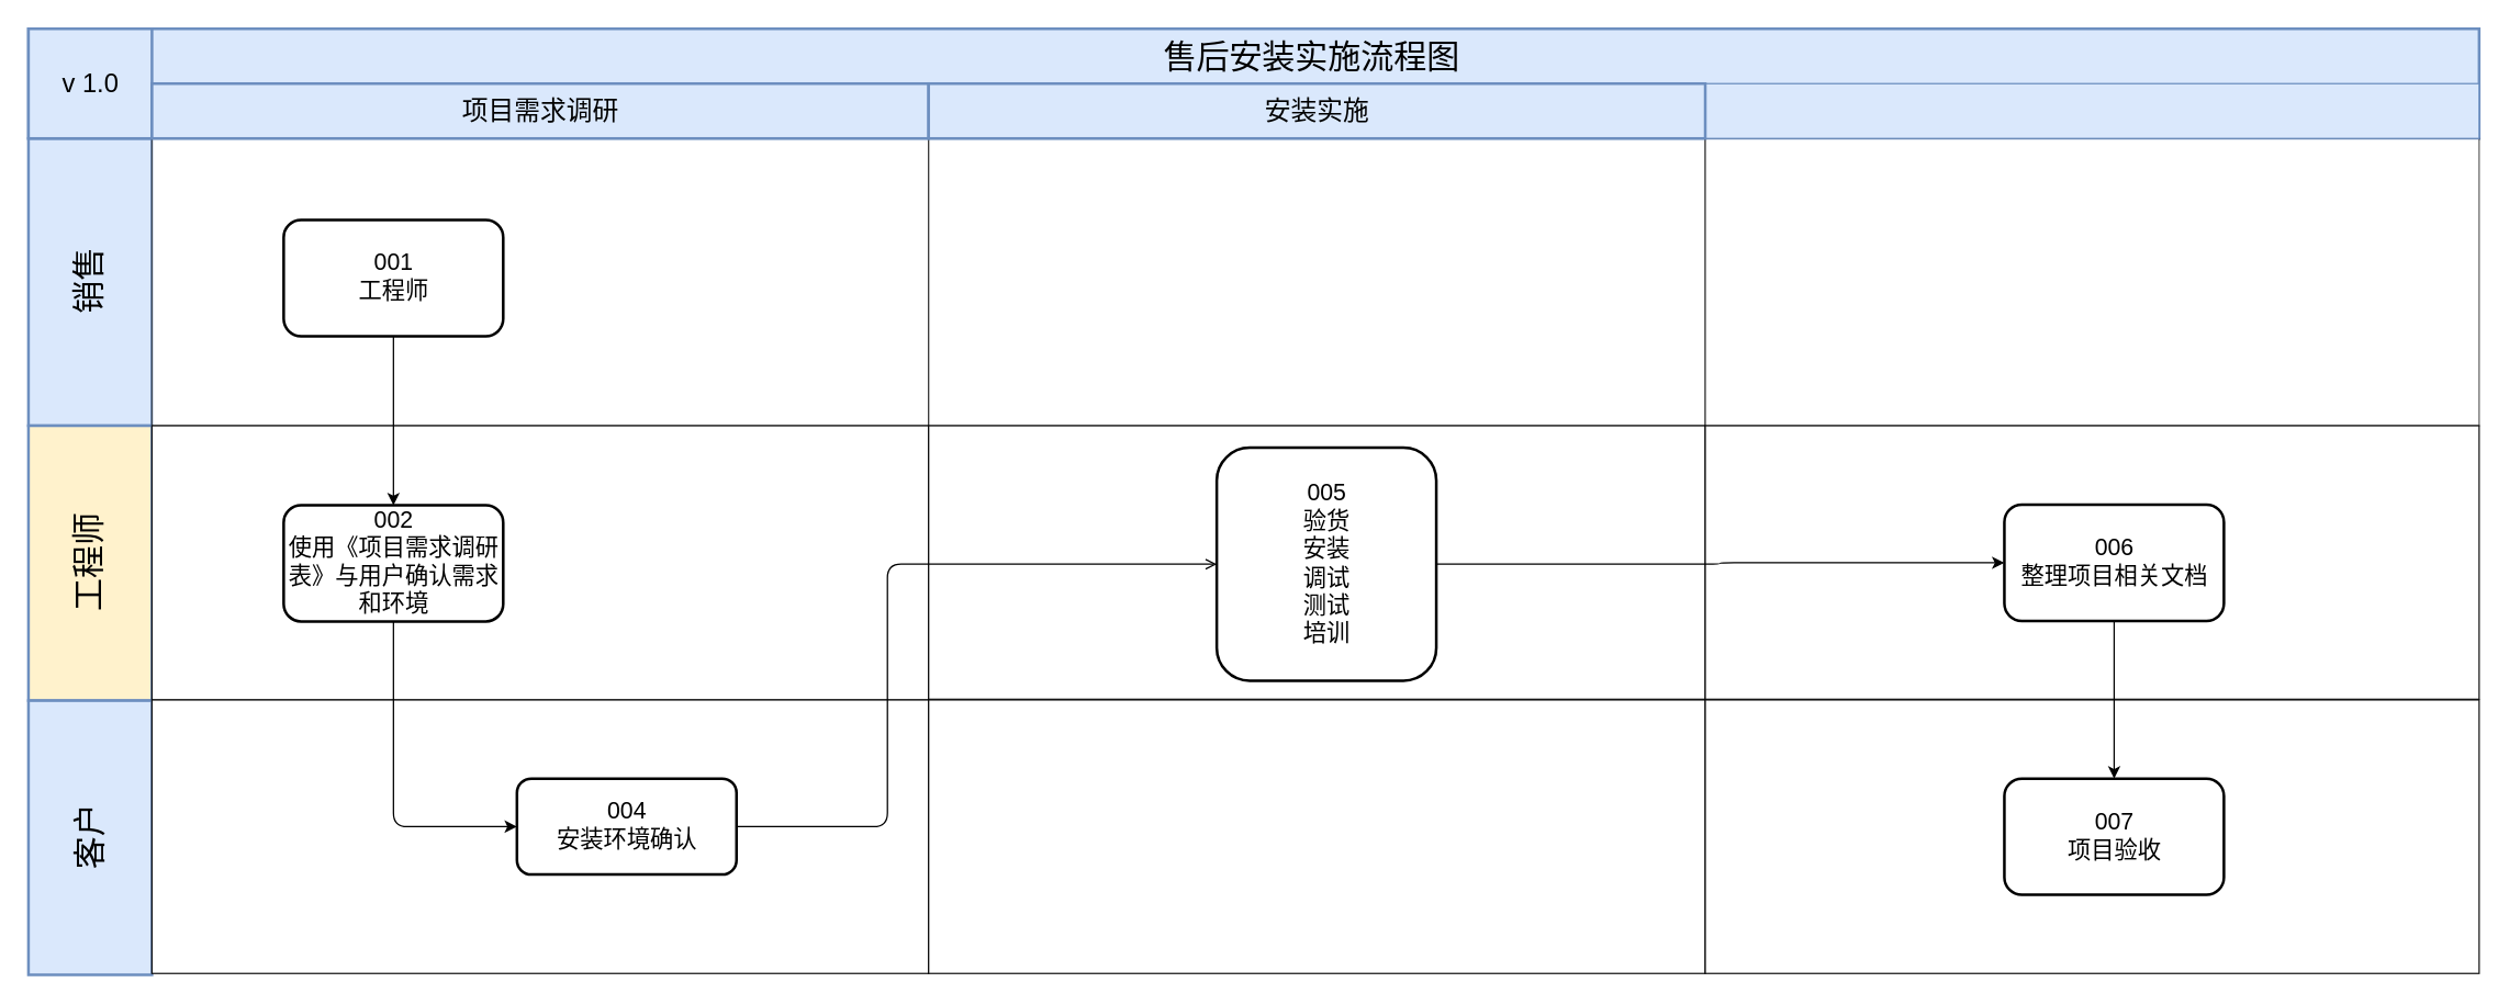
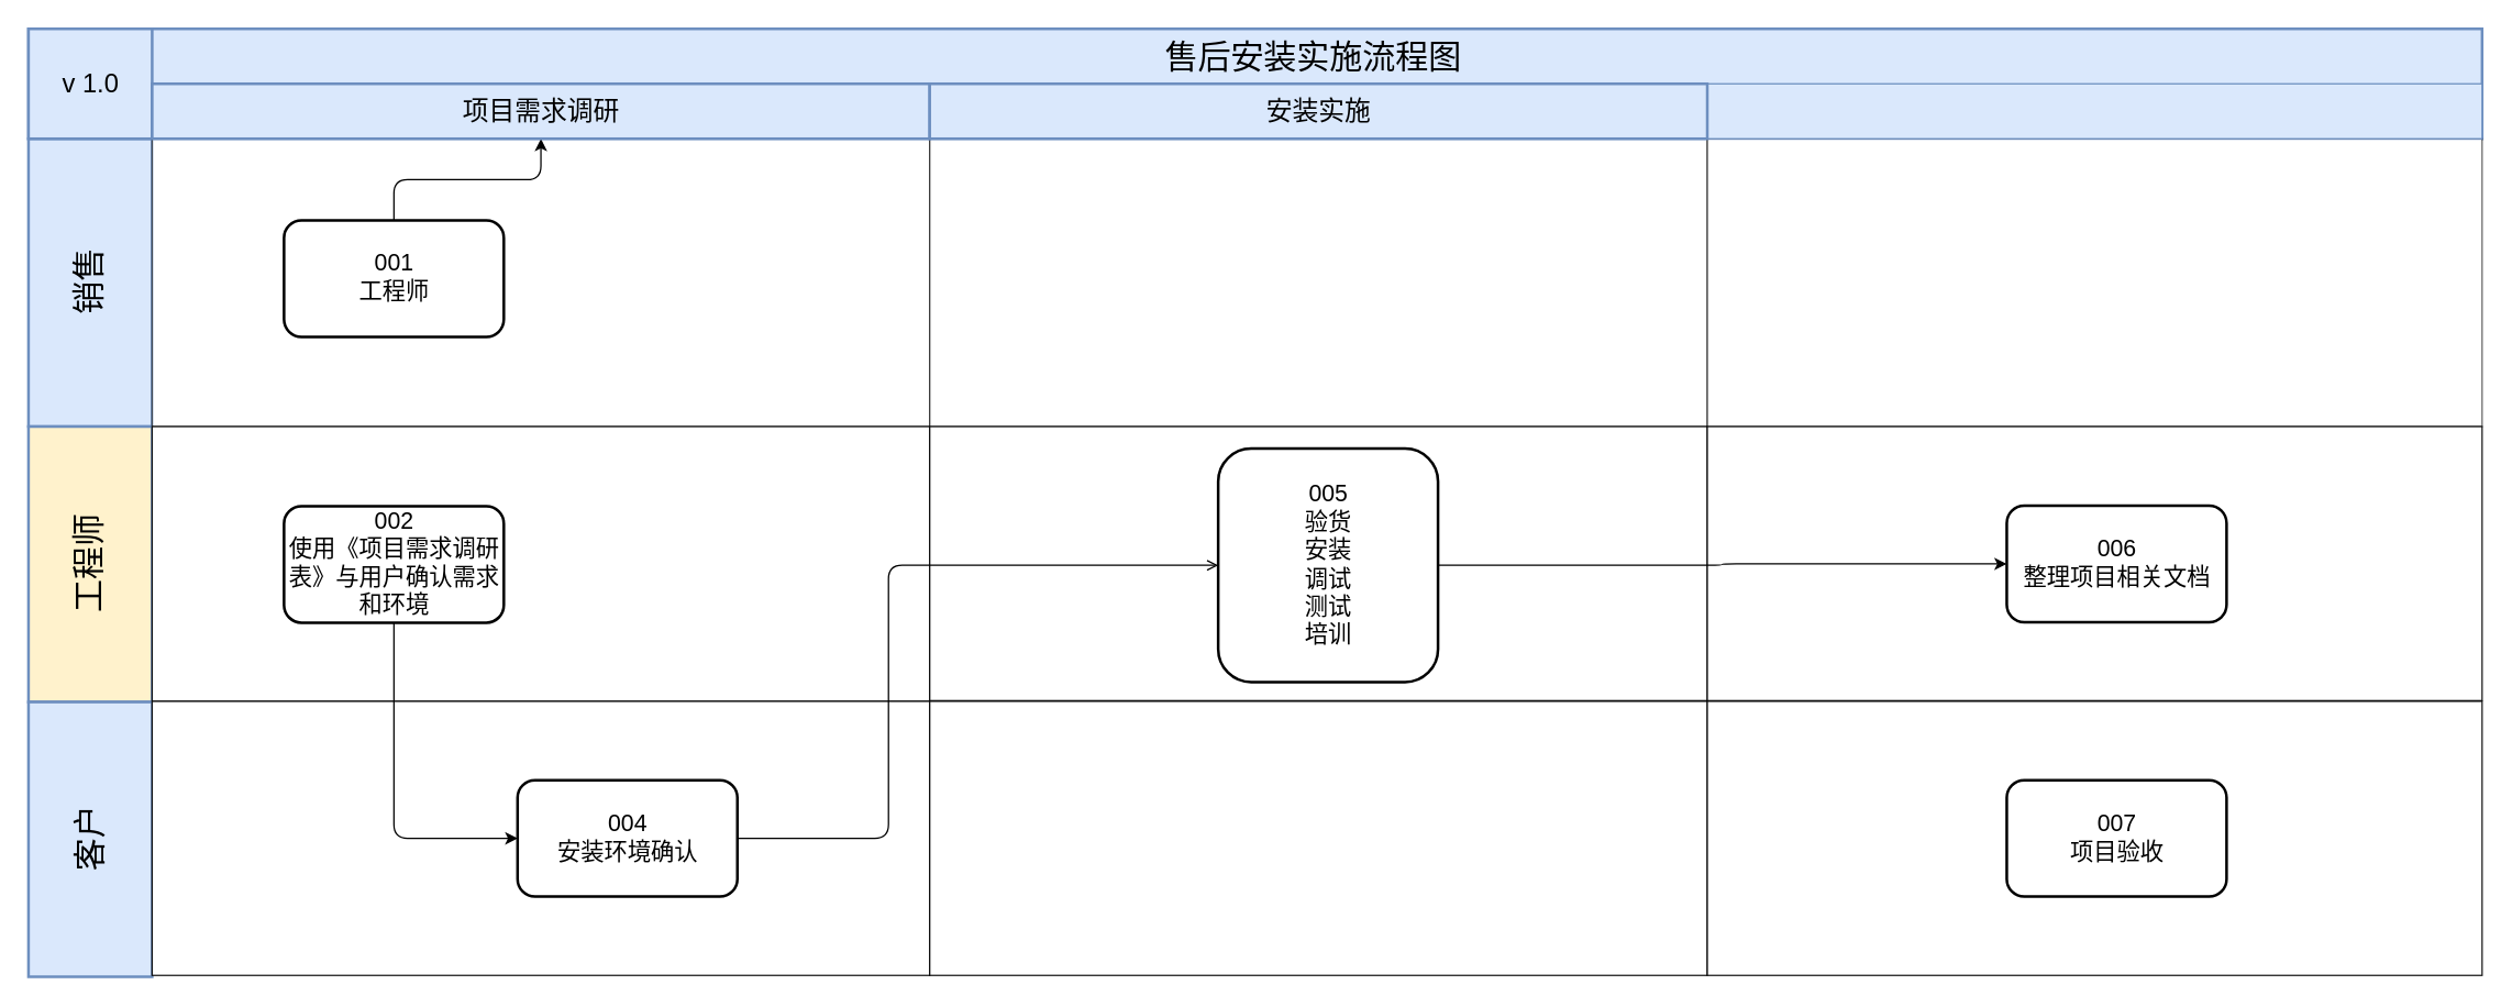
- <mxCell id="16" value="" style="edgeStyle=orthogonalEdgeStyle;curved=0;rounded=1;sketch=0;orthogonalLoop=1;jettySize=auto;html=1;fontSize=17;strokeWidth=1;" parent="1" source="17" target="21" edge="1"><mxGeometry relative="1" as="geometry" /></mxCell>
+ <mxCell id="16" value="" style="edgeStyle=orthogonalEdgeStyle;curved=0;rounded=1;sketch=0;orthogonalLoop=1;jettySize=auto;html=1;fontSize=17;strokeWidth=1;" parent="1" source="17" target="19" edge="1"><mxGeometry relative="1" as="geometry" /></mxCell>
- <mxCell id="28" value="" style="edgeStyle=orthogonalEdgeStyle;curved=0;rounded=1;sketch=0;orthogonalLoop=1;jettySize=auto;html=1;fontSize=17;strokeWidth=1;" parent="1" source="29" target="27" edge="1"><mxGeometry relative="1" as="geometry" /></mxCell>
- <mxCell id="22" value="004&lt;br style=&quot;font-size: 17px&quot;&gt;安装环境确认" style="rounded=1;strokeWidth=2;fontFamily=Helvetica;html=1;fontSize=17;" parent="1" vertex="1"><mxGeometry x="376" y="567.37" width="160" height="70" as="geometry" /></mxCell>
+ <mxCell id="22" value="004&lt;br style=&quot;font-size: 17px&quot;&gt;安装环境确认" style="rounded=1;strokeWidth=2;fontFamily=Helvetica;html=1;fontSize=17;" parent="1" vertex="1"><mxGeometry x="376" y="567.37" width="160" height="84.75" as="geometry" /></mxCell>
